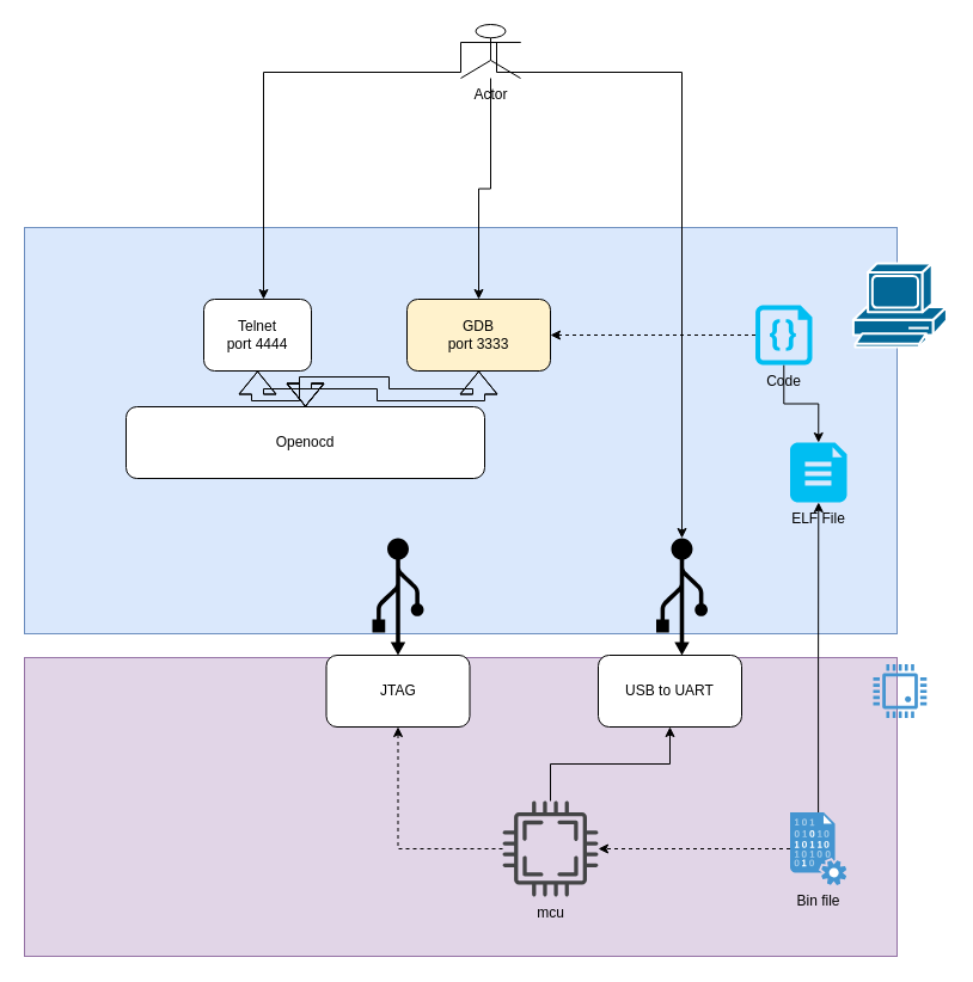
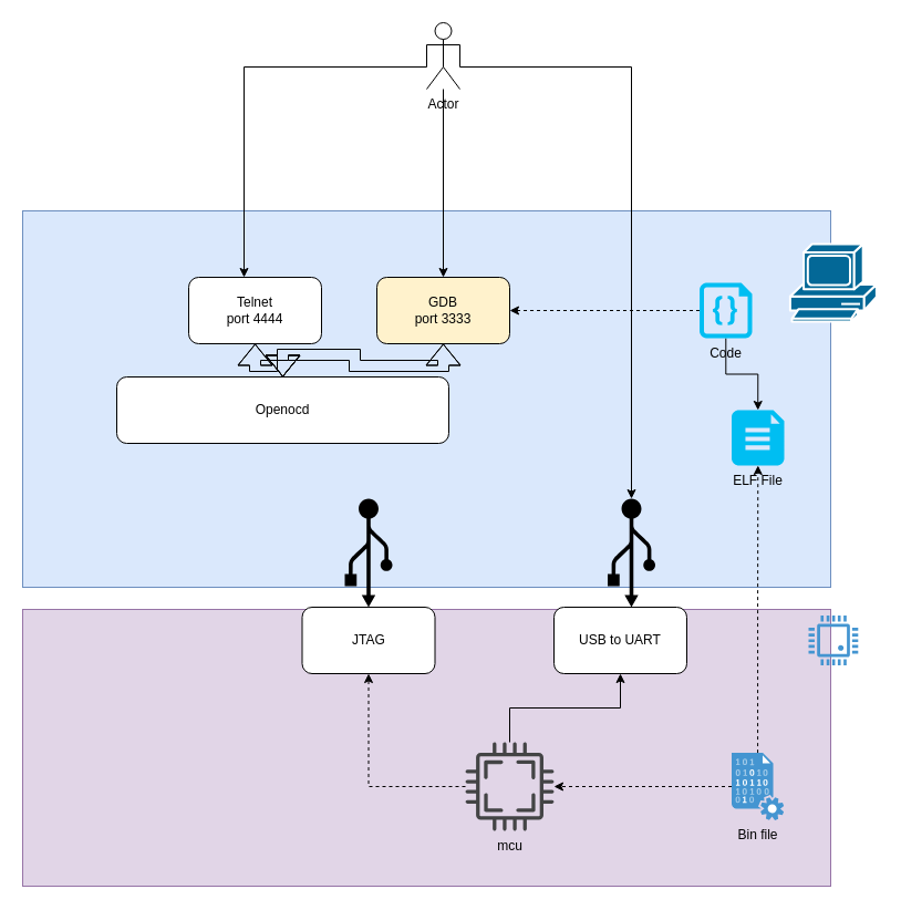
- <mxCell id="19" value="Actor" style="shape=umlActor;verticalLabelPosition=bottom;verticalAlign=top;html=1;outlineConnect=0;" vertex="1" parent="1"><mxGeometry x="385" y="20" width="50" height="45" as="geometry" /></mxCell>
+ <mxCell id="19" value="Actor" style="shape=umlActor;verticalLabelPosition=bottom;verticalAlign=top;html=1;outlineConnect=0;" vertex="1" parent="1"><mxGeometry x="385" y="20" width="30" height="60" as="geometry" /></mxCell>
- <mxCell id="6" value="Telnet&lt;br&gt;port 4444" style="rounded=1;whiteSpace=wrap;html=1;" vertex="1" parent="1"><mxGeometry x="170" y="250" width="90" height="60" as="geometry" /></mxCell>
+ <mxCell id="6" value="Telnet&lt;br&gt;port 4444" style="rounded=1;whiteSpace=wrap;html=1;" vertex="1" parent="1"><mxGeometry x="170" y="250" width="120" height="60" as="geometry" /></mxCell>
- <mxCell id="23" style="edgeStyle=orthogonalEdgeStyle;rounded=0;orthogonalLoop=1;jettySize=auto;html=1;dashed=0;strokeColor=default;startArrow=none;startFill=0;endArrow=classic;endFill=1;" edge="1" parent="1" source="25" target="26"><mxGeometry relative="1" as="geometry" /></mxCell>
+ <mxCell id="23" style="edgeStyle=orthogonalEdgeStyle;rounded=0;orthogonalLoop=1;jettySize=auto;html=1;dashed=1;strokeColor=default;startArrow=none;startFill=0;endArrow=classic;endFill=1;" edge="1" parent="1" source="25" target="26"><mxGeometry relative="1" as="geometry" /></mxCell>
